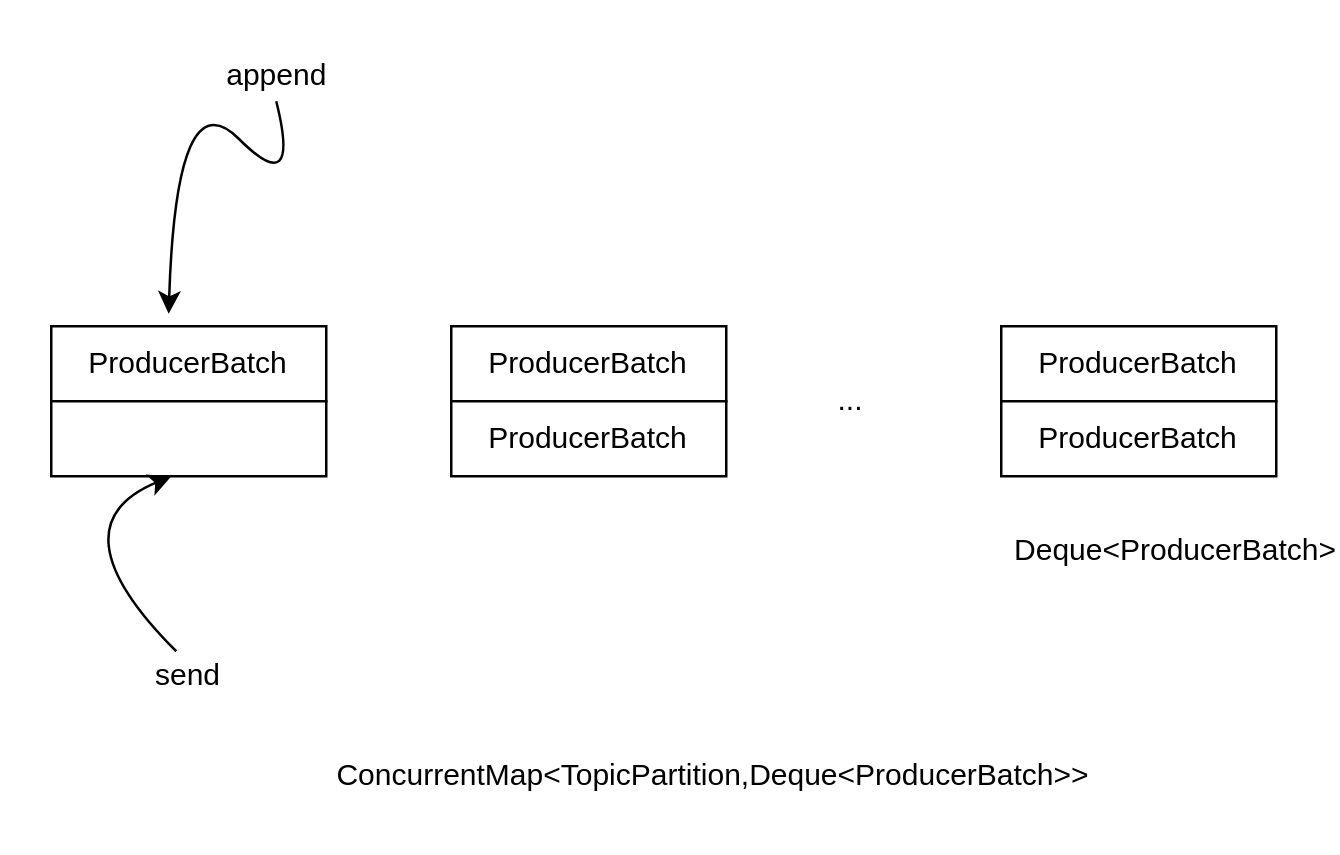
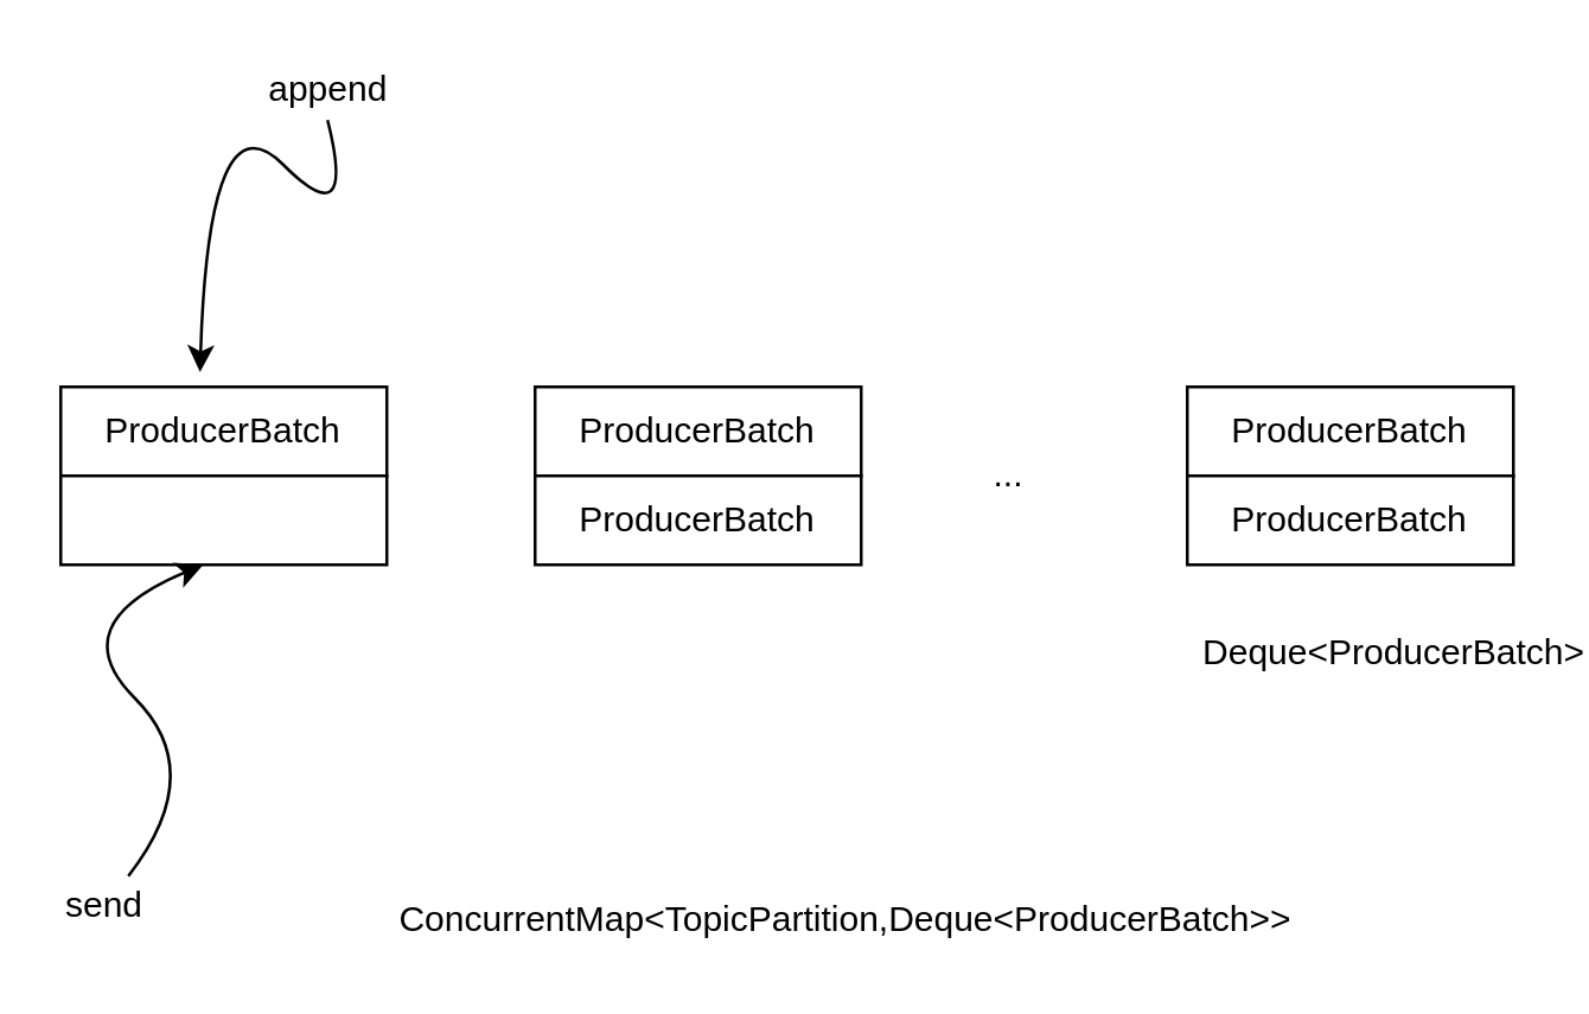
- <mxCell id="12" value="send" style="text;html=1;strokeColor=none;fillColor=none;align=center;verticalAlign=middle;whiteSpace=wrap;rounded=0;" vertex="1" parent="1"><mxGeometry x="55" y="260" width="40" height="20" as="geometry" /></mxCell>
+ <mxCell id="12" value="send" style="text;html=1;strokeColor=none;fillColor=none;align=center;verticalAlign=middle;whiteSpace=wrap;rounded=0;" vertex="1" parent="1"><mxGeometry x="15" y="295" width="40" height="20" as="geometry" /></mxCell>
